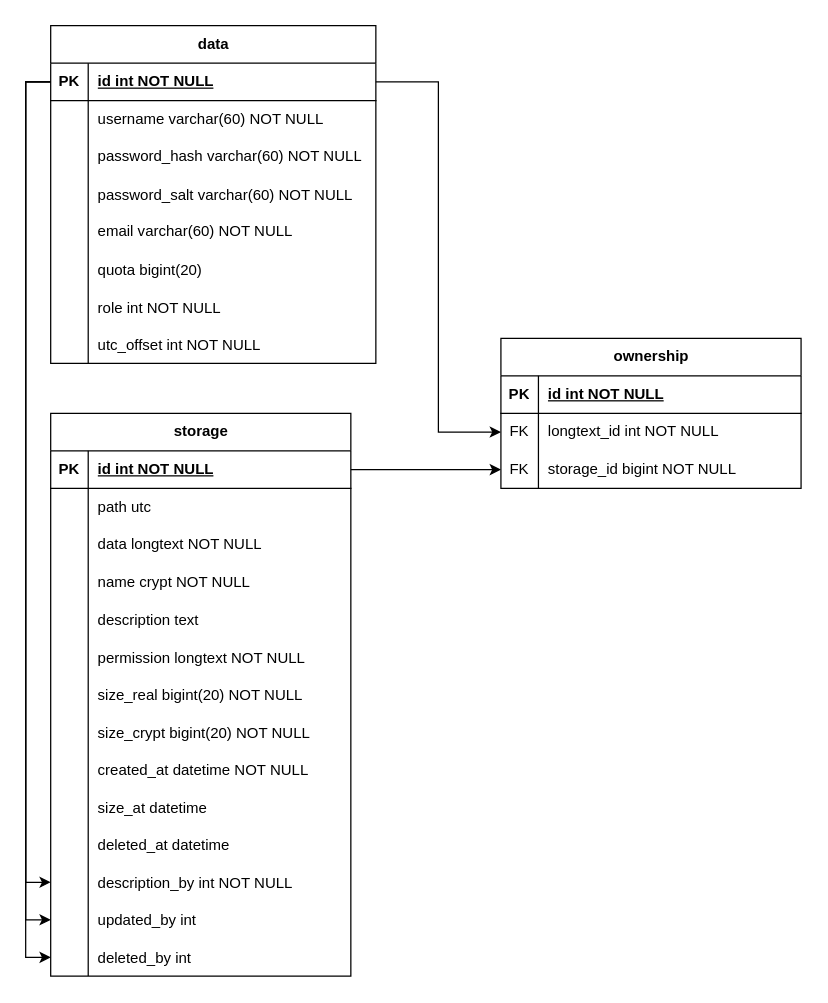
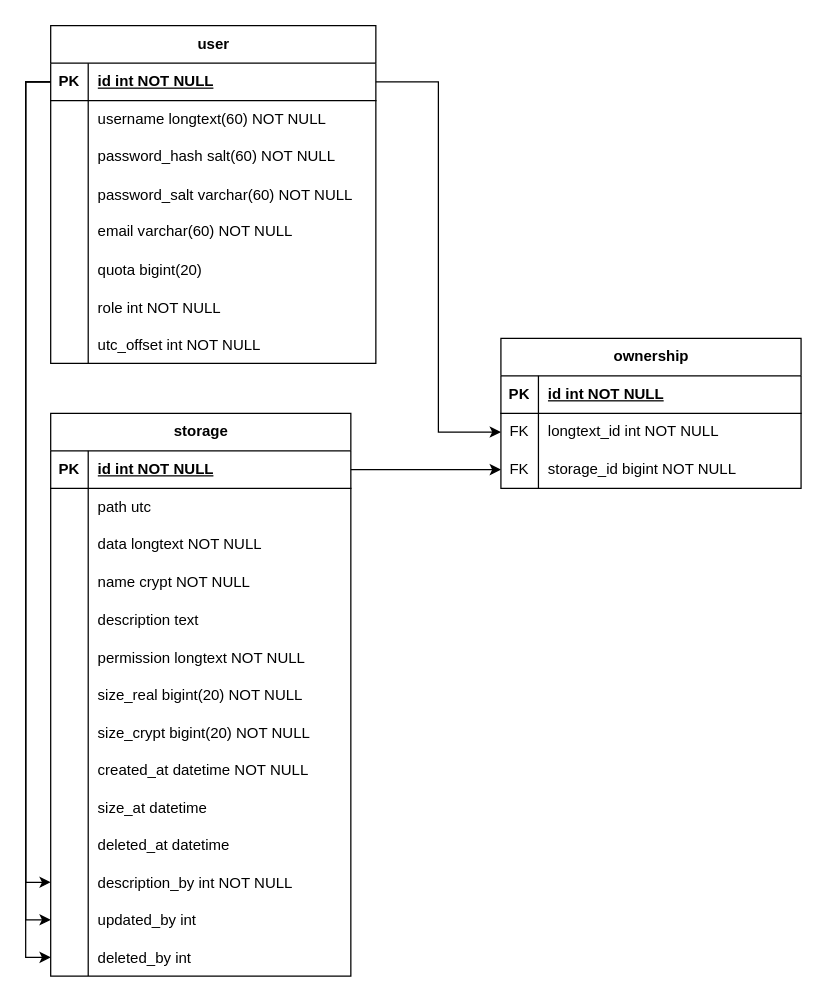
- <mxCell id="2" value="data" style="shape=table;startSize=30;container=1;collapsible=1;childLayout=tableLayout;fixedRows=1;rowLines=0;fontStyle=1;align=center;resizeLast=1;html=1;" parent="1" vertex="1"><mxGeometry x="40" y="20" width="260" height="270" as="geometry" /></mxCell>
+ <mxCell id="2" value="user" style="shape=table;startSize=30;container=1;collapsible=1;childLayout=tableLayout;fixedRows=1;rowLines=0;fontStyle=1;align=center;resizeLast=1;html=1;" parent="1" vertex="1"><mxGeometry x="40" y="20" width="260" height="270" as="geometry" /></mxCell>
- <mxCell id="8" value="username varchar(60) NOT NULL" style="shape=partialRectangle;connectable=0;fillColor=none;top=0;left=0;bottom=0;right=0;align=left;spacingLeft=6;overflow=hidden;whiteSpace=wrap;html=1;" parent="6" vertex="1"><mxGeometry x="30" width="230" height="30" as="geometry"><mxRectangle width="230" height="30" as="alternateBounds" /></mxGeometry></mxCell>
+ <mxCell id="8" value="username longtext(60) NOT NULL" style="shape=partialRectangle;connectable=0;fillColor=none;top=0;left=0;bottom=0;right=0;align=left;spacingLeft=6;overflow=hidden;whiteSpace=wrap;html=1;" parent="6" vertex="1"><mxGeometry x="30" width="230" height="30" as="geometry"><mxRectangle width="230" height="30" as="alternateBounds" /></mxGeometry></mxCell>
- <mxCell id="11" value="password_hash varchar(60) NOT NULL" style="shape=partialRectangle;connectable=0;fillColor=none;top=0;left=0;bottom=0;right=0;align=left;spacingLeft=6;overflow=hidden;whiteSpace=wrap;html=1;" parent="9" vertex="1"><mxGeometry x="30" width="230" height="30" as="geometry"><mxRectangle width="230" height="30" as="alternateBounds" /></mxGeometry></mxCell>
+ <mxCell id="11" value="password_hash salt(60) NOT NULL" style="shape=partialRectangle;connectable=0;fillColor=none;top=0;left=0;bottom=0;right=0;align=left;spacingLeft=6;overflow=hidden;whiteSpace=wrap;html=1;" parent="9" vertex="1"><mxGeometry x="30" width="230" height="30" as="geometry"><mxRectangle width="230" height="30" as="alternateBounds" /></mxGeometry></mxCell>
